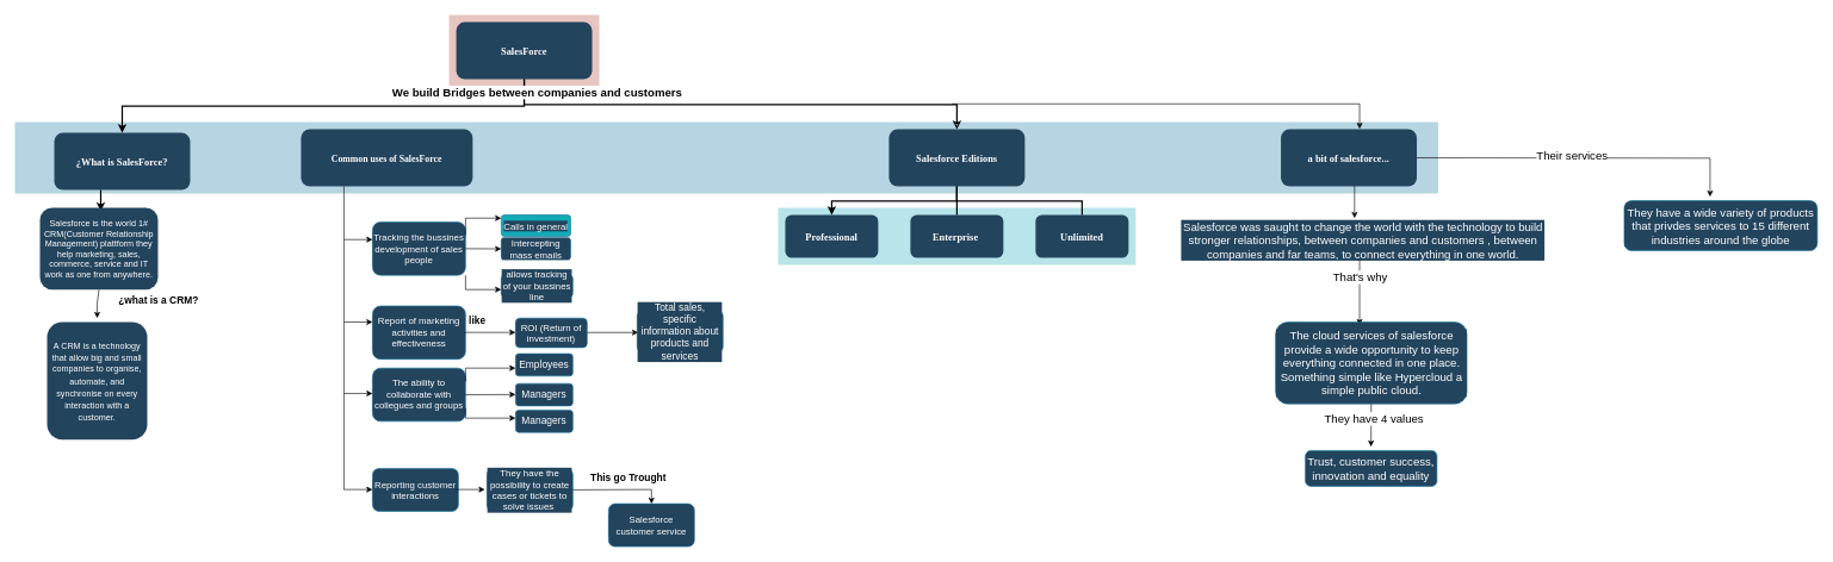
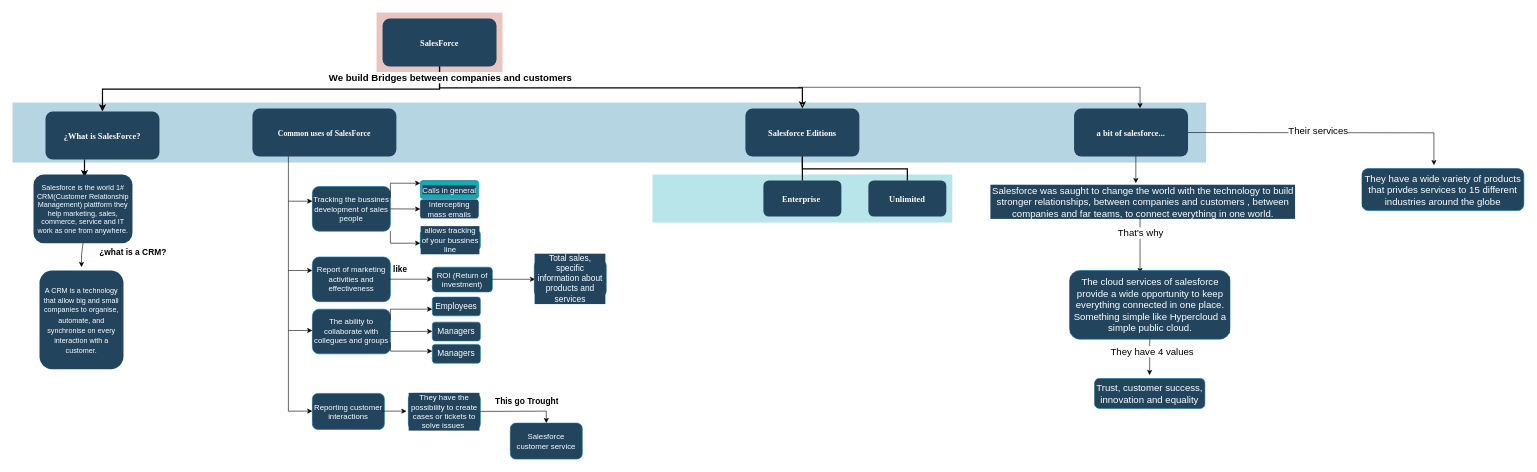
- <mxCell id="17" value="" style="edgeStyle=elbowEdgeStyle;elbow=vertical;strokeWidth=2;rounded=0" parent="1" source="6" target="10" edge="1"><mxGeometry x="-23" y="135.5" width="100" height="100" as="geometry"><mxPoint x="-143" y="80.5" as="sourcePoint" /><mxPoint x="-43" y="-19.5" as="targetPoint" /></mxGeometry></mxCell>
- <mxCell id="10" value="Professional" style="rounded=1;fillColor=#23445D;gradientColor=none;strokeColor=none;fontColor=#FFFFFF;fontStyle=1;fontFamily=Tahoma;fontSize=14" parent="1" vertex="1"><mxGeometry x="1097" y="300.5" width="130" height="60" as="geometry" /></mxCell>
- <mxCell id="31" value="allows tracking of your bussines line" style="rounded=1;whiteSpace=wrap;html=1;glass=0;labelBackgroundColor=#23445D;fontSize=13;fontColor=#FFFFFF;strokeColor=#10739E;fillColor=#23445D;" vertex="1" parent="1"><mxGeometry x="700" y="385" width="100" height="30" as="geometry" /></mxCell>
+ <mxCell id="31" value="allows tracking of your bussines line" style="rounded=1;whiteSpace=wrap;html=1;glass=0;labelBackgroundColor=#23445D;fontSize=13;fontColor=#FFFFFF;strokeColor=#10739E;fillColor=#10739e;" vertex="1" parent="1"><mxGeometry x="700" y="385" width="100" height="30" as="geometry" /></mxCell>
